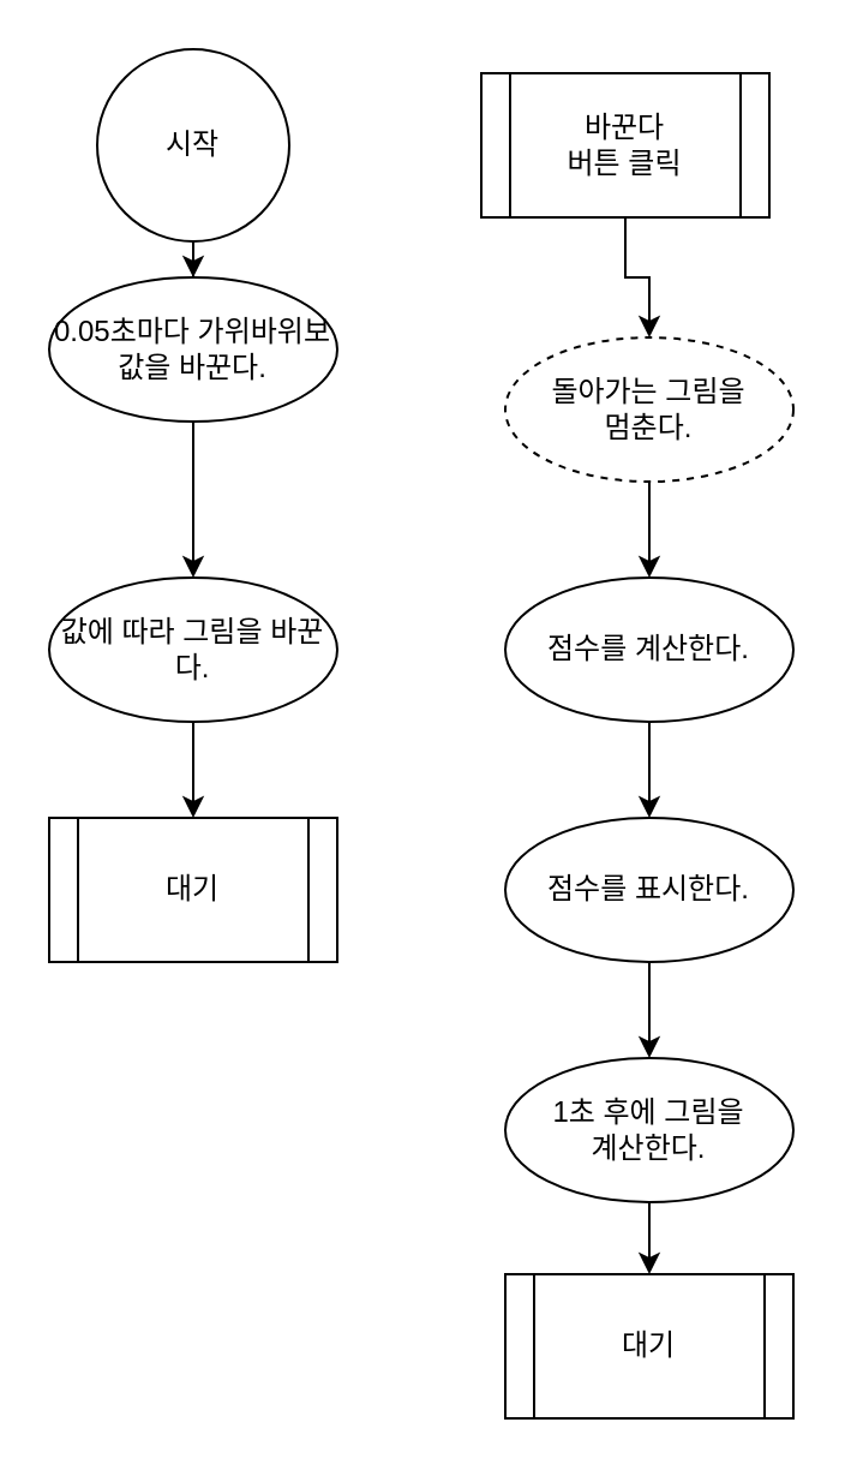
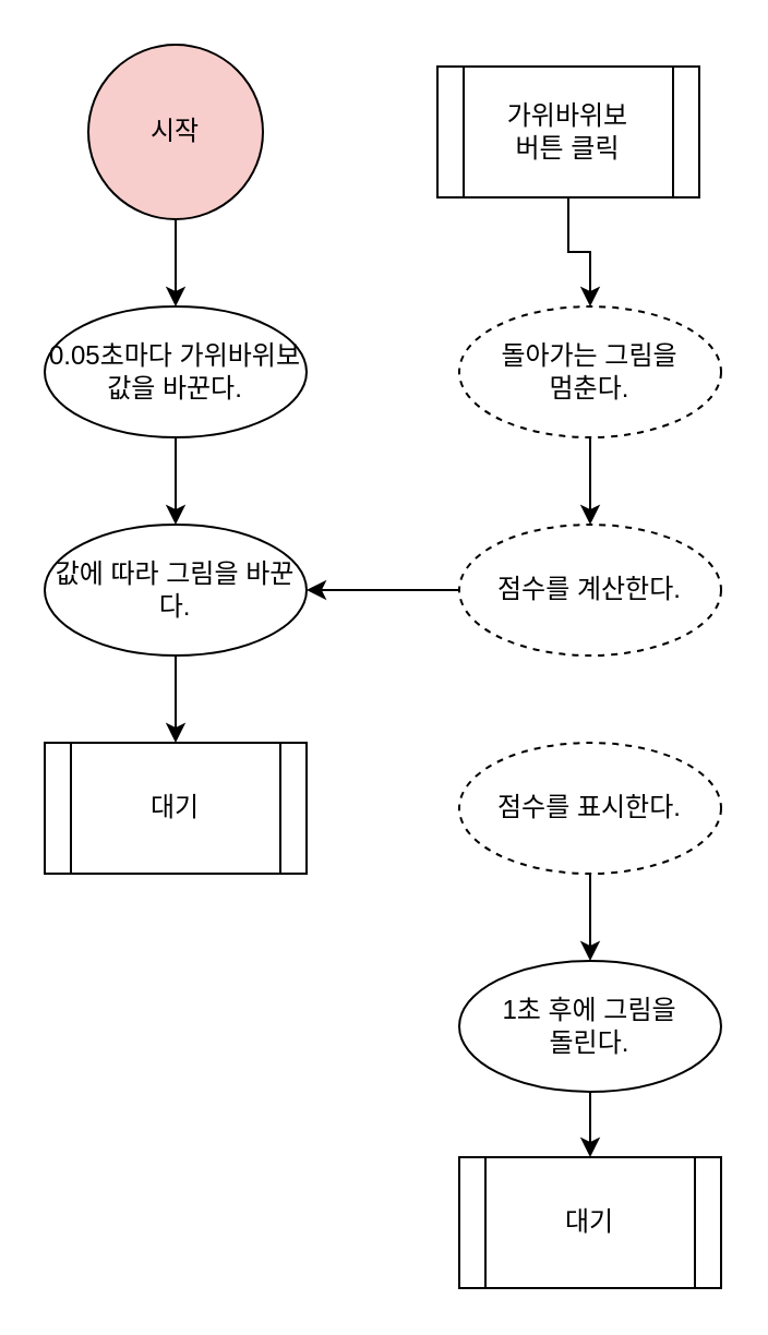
- <mxCell id="3" value="시작" style="ellipse;whiteSpace=wrap;html=1;aspect=fixed;" vertex="1" parent="1"><mxGeometry x="40" y="20" width="80" height="80" as="geometry" /></mxCell>
+ <mxCell id="3" value="시작" style="ellipse;whiteSpace=wrap;html=1;aspect=fixed;fillColor=#f8cecc;" vertex="1" parent="1"><mxGeometry x="40" y="20" width="80" height="80" as="geometry" /></mxCell>
- <mxCell id="10" value="바꾼다&lt;br&gt;버튼 클릭" style="shape=process;whiteSpace=wrap;html=1;backgroundOutline=1;" vertex="1" parent="1"><mxGeometry x="200" y="30" width="120" height="60" as="geometry" /></mxCell>
+ <mxCell id="10" value="가위바위보&lt;br&gt;버튼 클릭" style="shape=process;whiteSpace=wrap;html=1;backgroundOutline=1;" vertex="1" parent="1"><mxGeometry x="200" y="30" width="120" height="60" as="geometry" /></mxCell>
- <mxCell id="5" value="0.05초마다 가위바위보 값을 바꾼다." style="ellipse;whiteSpace=wrap;html=1;" vertex="1" parent="1"><mxGeometry x="20" y="115" width="120" height="60" as="geometry" /></mxCell>
+ <mxCell id="5" value="0.05초마다 가위바위보 값을 바꾼다." style="ellipse;whiteSpace=wrap;html=1;" vertex="1" parent="1"><mxGeometry x="20" y="140" width="120" height="60" as="geometry" /></mxCell>
- <mxCell id="14" value="점수를 계산한다." style="ellipse;whiteSpace=wrap;html=1;" vertex="1" parent="1"><mxGeometry x="210" y="240" width="120" height="60" as="geometry" /></mxCell>
+ <mxCell id="14" value="점수를 계산한다." style="ellipse;whiteSpace=wrap;html=1;dashed=1;" vertex="1" parent="1"><mxGeometry x="210" y="240" width="120" height="60" as="geometry" /></mxCell>
- <mxCell id="13" value="" style="edgeStyle=orthogonalEdgeStyle;rounded=0;orthogonalLoop=1;jettySize=auto;html=1;" edge="1" parent="1" source="14" target="16"><mxGeometry relative="1" as="geometry" /></mxCell>
+ <mxCell id="13" value="" style="edgeStyle=orthogonalEdgeStyle;rounded=0;orthogonalLoop=1;jettySize=auto;html=1;" edge="1" parent="1" source="14" target="7"><mxGeometry relative="1" as="geometry" /></mxCell>
- <mxCell id="16" value="점수를 표시한다." style="ellipse;whiteSpace=wrap;html=1;" vertex="1" parent="1"><mxGeometry x="210" y="340" width="120" height="60" as="geometry" /></mxCell>
+ <mxCell id="16" value="점수를 표시한다." style="ellipse;whiteSpace=wrap;html=1;dashed=1;" vertex="1" parent="1"><mxGeometry x="210" y="340" width="120" height="60" as="geometry" /></mxCell>
- <mxCell id="18" value="1초 후에 그림을&lt;br&gt;계산한다." style="ellipse;whiteSpace=wrap;html=1;" vertex="1" parent="1"><mxGeometry x="210" y="440" width="120" height="60" as="geometry" /></mxCell>
+ <mxCell id="18" value="1초 후에 그림을&lt;br&gt;돌린다." style="ellipse;whiteSpace=wrap;html=1;" vertex="1" parent="1"><mxGeometry x="210" y="440" width="120" height="60" as="geometry" /></mxCell>
